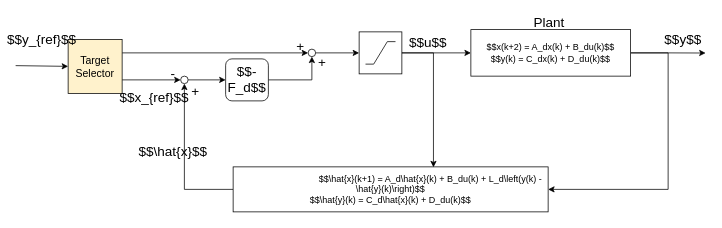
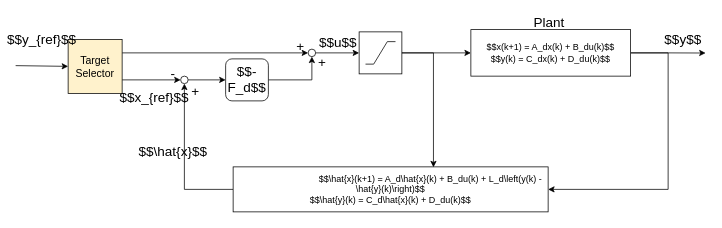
- <mxCell id="20" value="&lt;font style=&quot;font-size: 18px&quot;&gt;$$u$$&lt;/font&gt;" style="text;html=1;strokeColor=none;fillColor=none;align=center;verticalAlign=middle;whiteSpace=wrap;rounded=0;" parent="1" vertex="1"><mxGeometry x="550" y="47" width="40" height="20" as="geometry" /></mxCell>
+ <mxCell id="20" value="&lt;font style=&quot;font-size: 18px&quot;&gt;$$u$$&lt;/font&gt;" style="text;html=1;strokeColor=none;fillColor=none;align=center;verticalAlign=middle;whiteSpace=wrap;rounded=0;" parent="1" vertex="1"><mxGeometry x="430" y="47" width="40" height="20" as="geometry" /></mxCell>
- <mxCell id="23" value="&lt;div&gt;$$x(k+2) = A_dx(k) + B_du(k)$$&lt;/div&gt;&lt;div&gt;$$y(k) = C_dx(k) + D_du(k)$$&lt;/div&gt;" style="rounded=0;whiteSpace=wrap;html=1;" parent="1" vertex="1"><mxGeometry x="627" y="39" width="213" height="62" as="geometry" /></mxCell>
+ <mxCell id="23" value="&lt;div&gt;$$x(k+1) = A_dx(k) + B_du(k)$$&lt;/div&gt;&lt;div&gt;$$y(k) = C_dx(k) + D_du(k)$$&lt;/div&gt;" style="rounded=0;whiteSpace=wrap;html=1;" parent="1" vertex="1"><mxGeometry x="627" y="39" width="213" height="62" as="geometry" /></mxCell>
